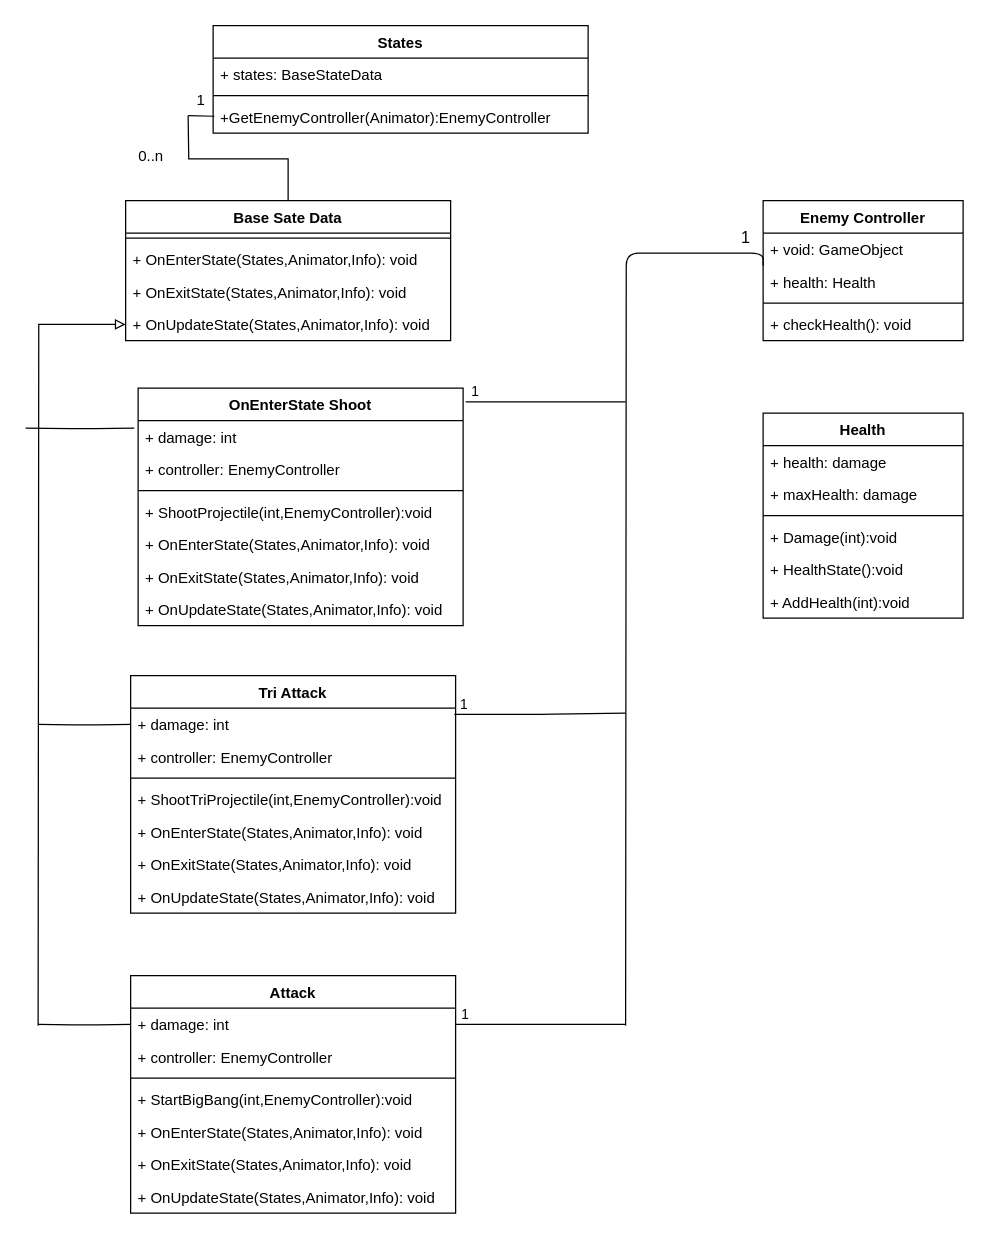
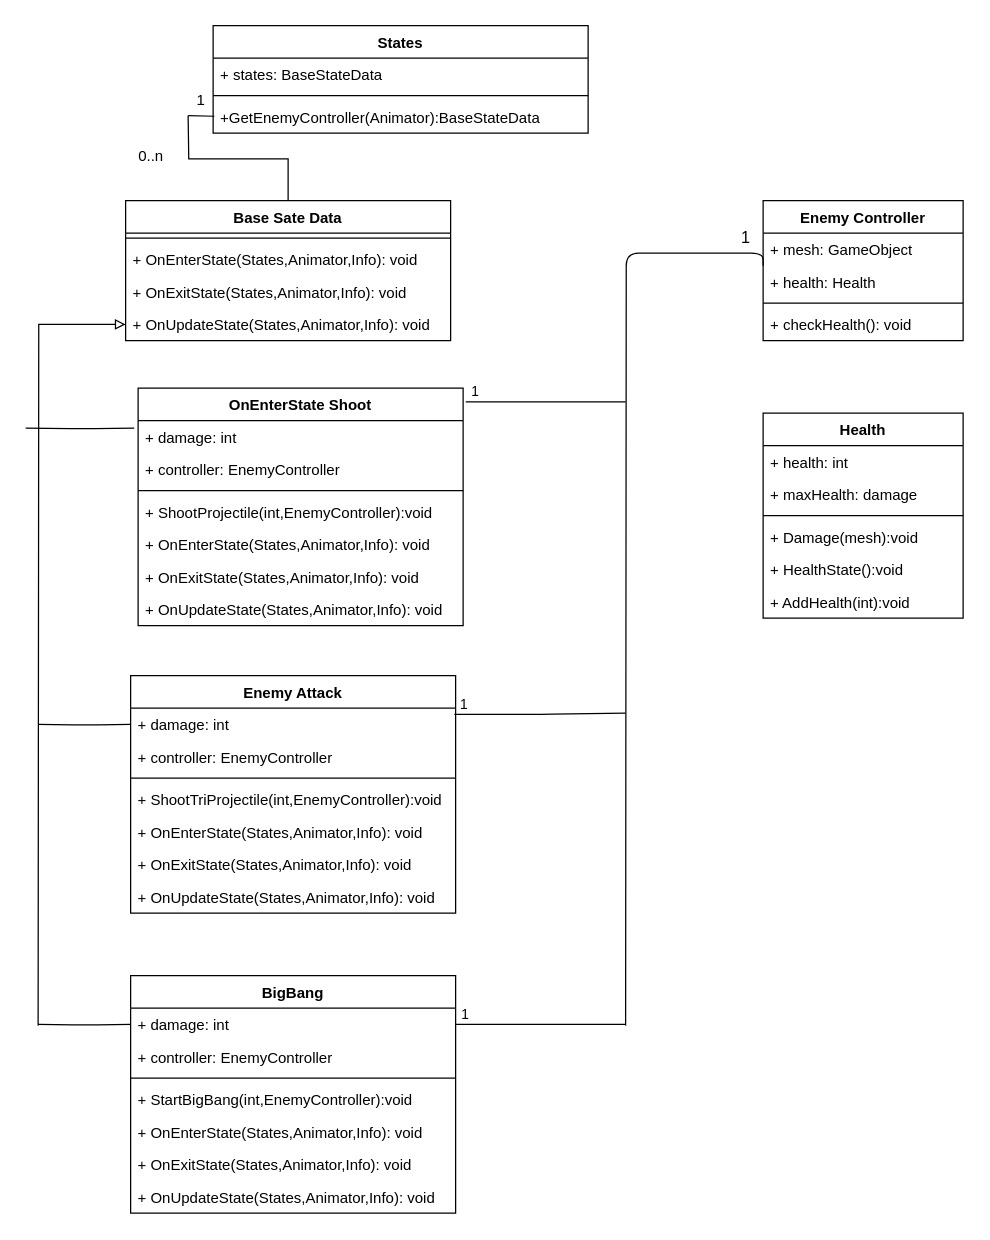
- <mxCell id="23" value="+GetEnemyController(Animator):EnemyController" style="text;strokeColor=none;fillColor=none;align=left;verticalAlign=top;spacingLeft=4;spacingRight=4;overflow=hidden;rotatable=0;points=[[0,0.5],[1,0.5]];portConstraint=eastwest;" vertex="1" parent="20"><mxGeometry y="60" width="300" height="26" as="geometry" /></mxCell>
+ <mxCell id="23" value="+GetEnemyController(Animator):BaseStateData" style="text;strokeColor=none;fillColor=none;align=left;verticalAlign=top;spacingLeft=4;spacingRight=4;overflow=hidden;rotatable=0;points=[[0,0.5],[1,0.5]];portConstraint=eastwest;" vertex="1" parent="20"><mxGeometry y="60" width="300" height="26" as="geometry" /></mxCell>
- <mxCell id="3" value="+ void: GameObject" style="text;strokeColor=none;fillColor=none;align=left;verticalAlign=top;spacingLeft=4;spacingRight=4;overflow=hidden;rotatable=0;points=[[0,0.5],[1,0.5]];portConstraint=eastwest;" vertex="1" parent="2"><mxGeometry y="26" width="160" height="26" as="geometry" /></mxCell>
+ <mxCell id="3" value="+ mesh: GameObject" style="text;strokeColor=none;fillColor=none;align=left;verticalAlign=top;spacingLeft=4;spacingRight=4;overflow=hidden;rotatable=0;points=[[0,0.5],[1,0.5]];portConstraint=eastwest;" vertex="1" parent="2"><mxGeometry y="26" width="160" height="26" as="geometry" /></mxCell>
- <mxCell id="8" value="+ health: damage" style="text;strokeColor=none;fillColor=none;align=left;verticalAlign=top;spacingLeft=4;spacingRight=4;overflow=hidden;rotatable=0;points=[[0,0.5],[1,0.5]];portConstraint=eastwest;" vertex="1" parent="7"><mxGeometry y="26" width="160" height="26" as="geometry" /></mxCell>
+ <mxCell id="8" value="+ health: int" style="text;strokeColor=none;fillColor=none;align=left;verticalAlign=top;spacingLeft=4;spacingRight=4;overflow=hidden;rotatable=0;points=[[0,0.5],[1,0.5]];portConstraint=eastwest;" vertex="1" parent="7"><mxGeometry y="26" width="160" height="26" as="geometry" /></mxCell>
- <mxCell id="11" value="+ Damage(int):void" style="text;strokeColor=none;fillColor=none;align=left;verticalAlign=top;spacingLeft=4;spacingRight=4;overflow=hidden;rotatable=0;points=[[0,0.5],[1,0.5]];portConstraint=eastwest;" vertex="1" parent="7"><mxGeometry y="86" width="160" height="26" as="geometry" /></mxCell>
+ <mxCell id="11" value="+ Damage(mesh):void" style="text;strokeColor=none;fillColor=none;align=left;verticalAlign=top;spacingLeft=4;spacingRight=4;overflow=hidden;rotatable=0;points=[[0,0.5],[1,0.5]];portConstraint=eastwest;" vertex="1" parent="7"><mxGeometry y="86" width="160" height="26" as="geometry" /></mxCell>
- <mxCell id="42" value="Tri Attack" style="swimlane;fontStyle=1;align=center;verticalAlign=top;childLayout=stackLayout;horizontal=1;startSize=26;horizontalStack=0;resizeParent=1;resizeParentMax=0;resizeLast=0;collapsible=1;marginBottom=0;" vertex="1" parent="1"><mxGeometry x="104" y="540" width="260" height="190" as="geometry"><mxRectangle x="20" y="320" width="120" height="26" as="alternateBounds" /></mxGeometry></mxCell>
+ <mxCell id="42" value="Enemy Attack" style="swimlane;fontStyle=1;align=center;verticalAlign=top;childLayout=stackLayout;horizontal=1;startSize=26;horizontalStack=0;resizeParent=1;resizeParentMax=0;resizeLast=0;collapsible=1;marginBottom=0;" vertex="1" parent="1"><mxGeometry x="104" y="540" width="260" height="190" as="geometry"><mxRectangle x="20" y="320" width="120" height="26" as="alternateBounds" /></mxGeometry></mxCell>
- <mxCell id="53" value="Attack" style="swimlane;fontStyle=1;align=center;verticalAlign=top;childLayout=stackLayout;horizontal=1;startSize=26;horizontalStack=0;resizeParent=1;resizeParentMax=0;resizeLast=0;collapsible=1;marginBottom=0;" vertex="1" parent="1"><mxGeometry x="104" y="780" width="260" height="190" as="geometry"><mxRectangle x="20" y="320" width="120" height="26" as="alternateBounds" /></mxGeometry></mxCell>
+ <mxCell id="53" value="BigBang" style="swimlane;fontStyle=1;align=center;verticalAlign=top;childLayout=stackLayout;horizontal=1;startSize=26;horizontalStack=0;resizeParent=1;resizeParentMax=0;resizeLast=0;collapsible=1;marginBottom=0;" vertex="1" parent="1"><mxGeometry x="104" y="780" width="260" height="190" as="geometry"><mxRectangle x="20" y="320" width="120" height="26" as="alternateBounds" /></mxGeometry></mxCell>
